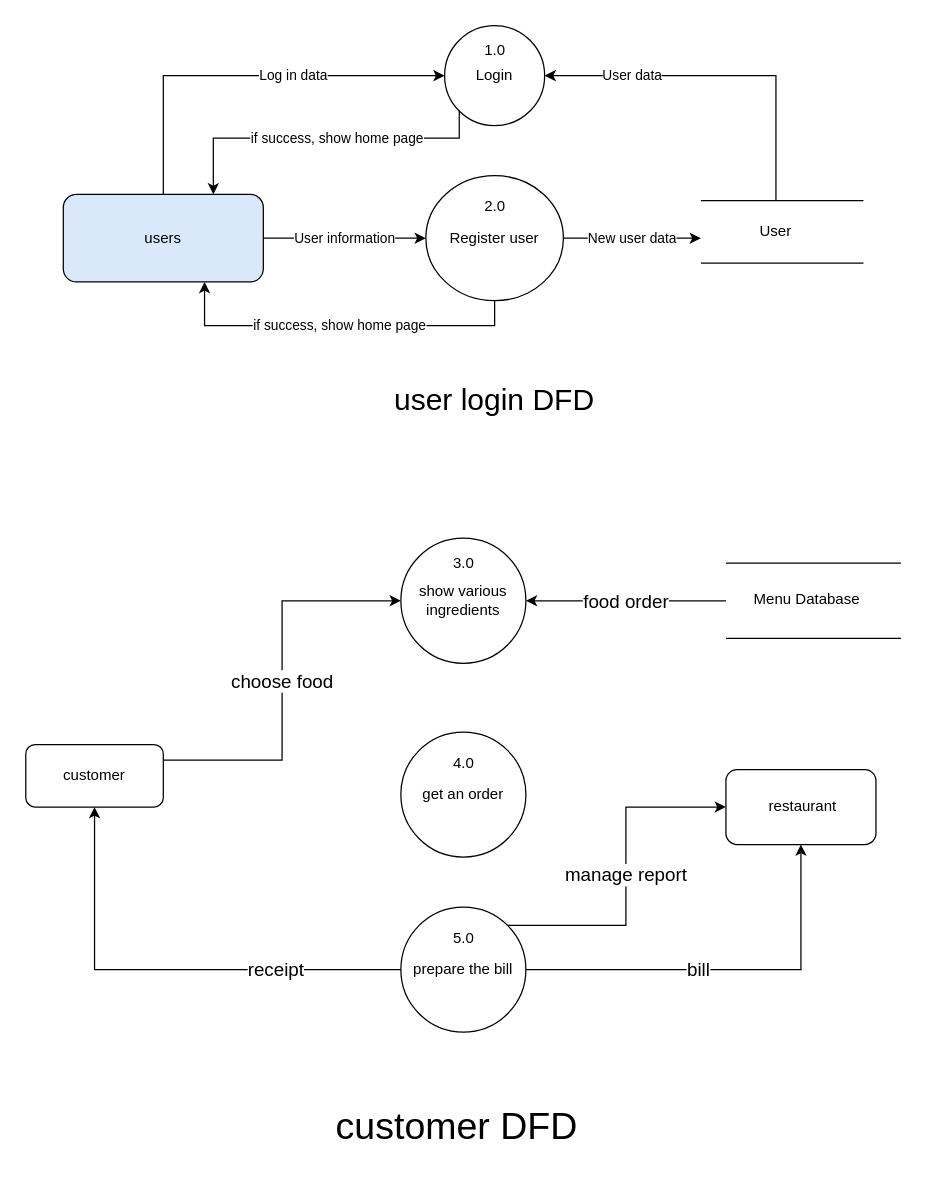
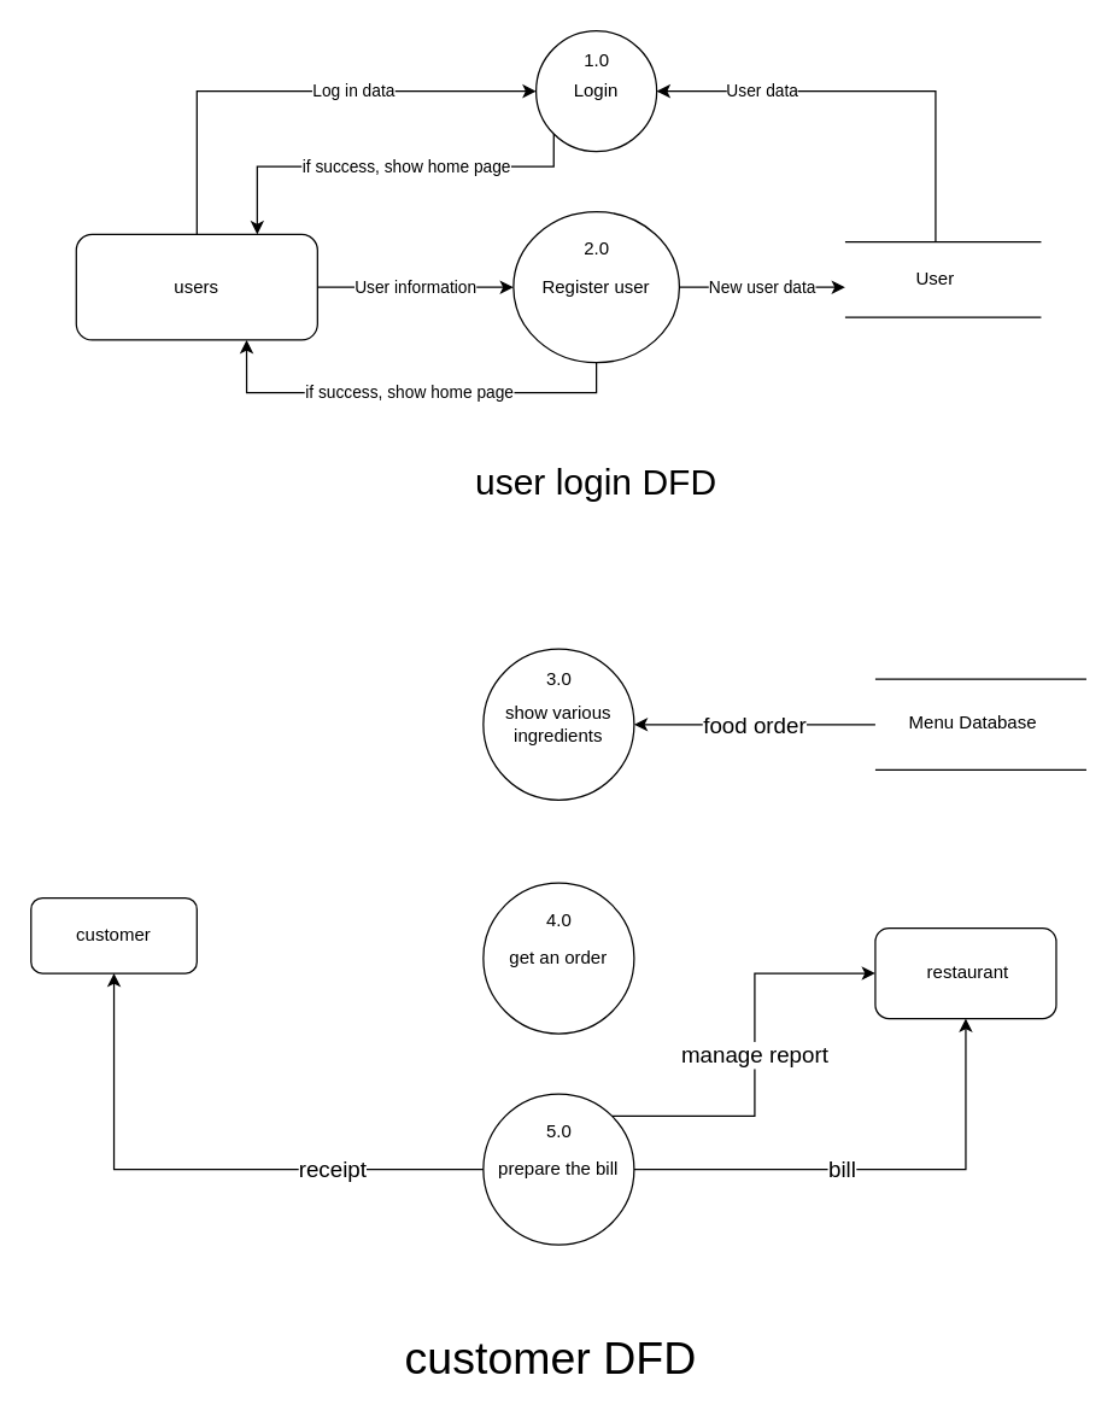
- <mxCell id="6" value="&lt;font style=&quot;font-size: 12px;&quot;&gt;users&lt;/font&gt;" style="rounded=1;whiteSpace=wrap;html=1;fillColor=#dae8fc;" parent="1" vertex="1"><mxGeometry x="50" y="155" width="160" height="70" as="geometry" /></mxCell>
+ <mxCell id="6" value="&lt;font style=&quot;font-size: 12px;&quot;&gt;users&lt;/font&gt;" style="rounded=1;whiteSpace=wrap;html=1;" parent="1" vertex="1"><mxGeometry x="50" y="155" width="160" height="70" as="geometry" /></mxCell>
- <mxCell id="15" value="choose food" style="edgeStyle=orthogonalEdgeStyle;rounded=0;orthogonalLoop=1;jettySize=auto;html=1;exitX=1;exitY=0.25;exitDx=0;exitDy=0;entryX=0;entryY=0.5;entryDx=0;entryDy=0;fontSize=15;" edge="1" parent="1" source="16" target="18"><mxGeometry relative="1" as="geometry" /></mxCell>
